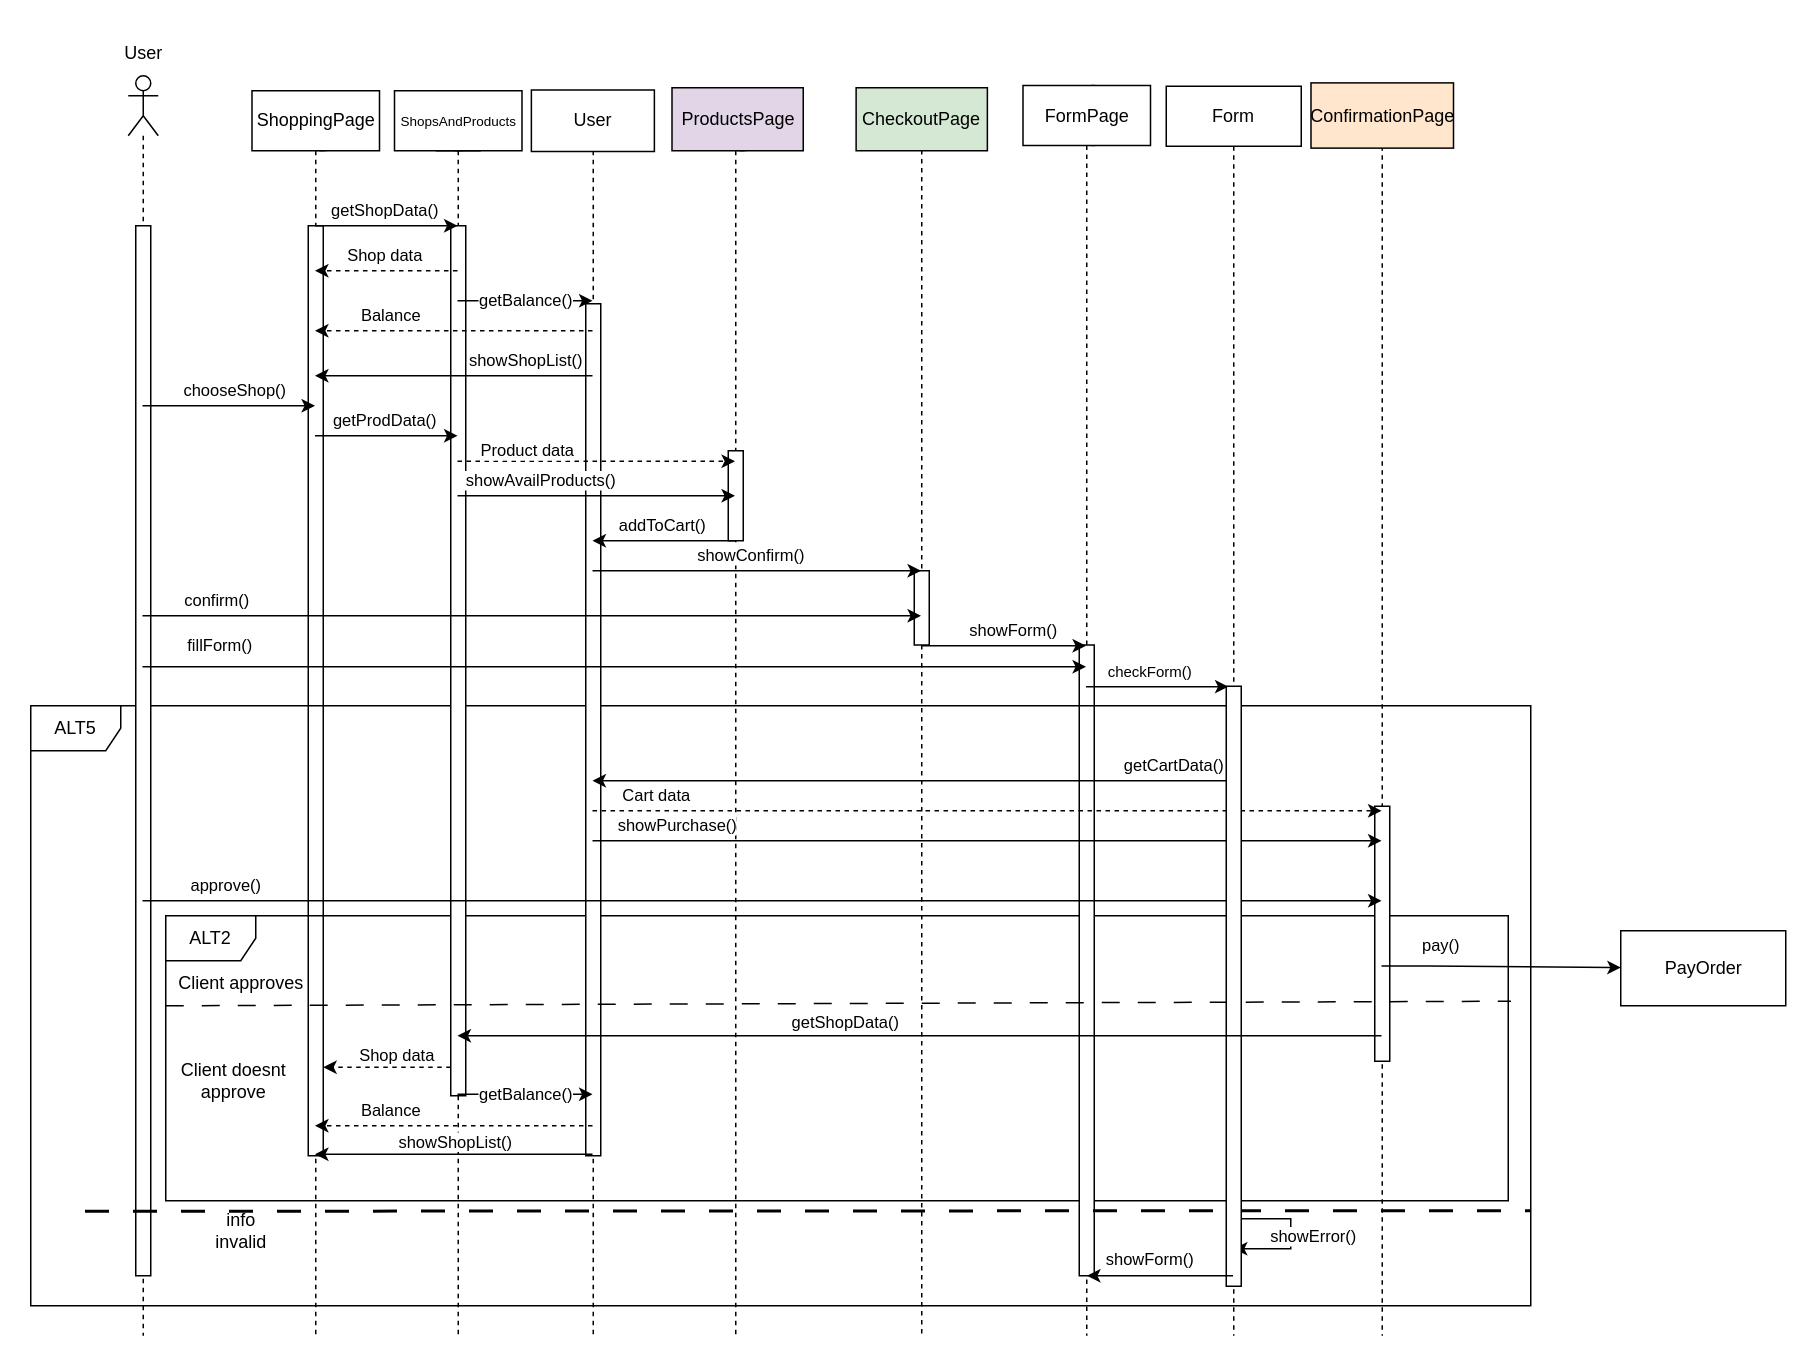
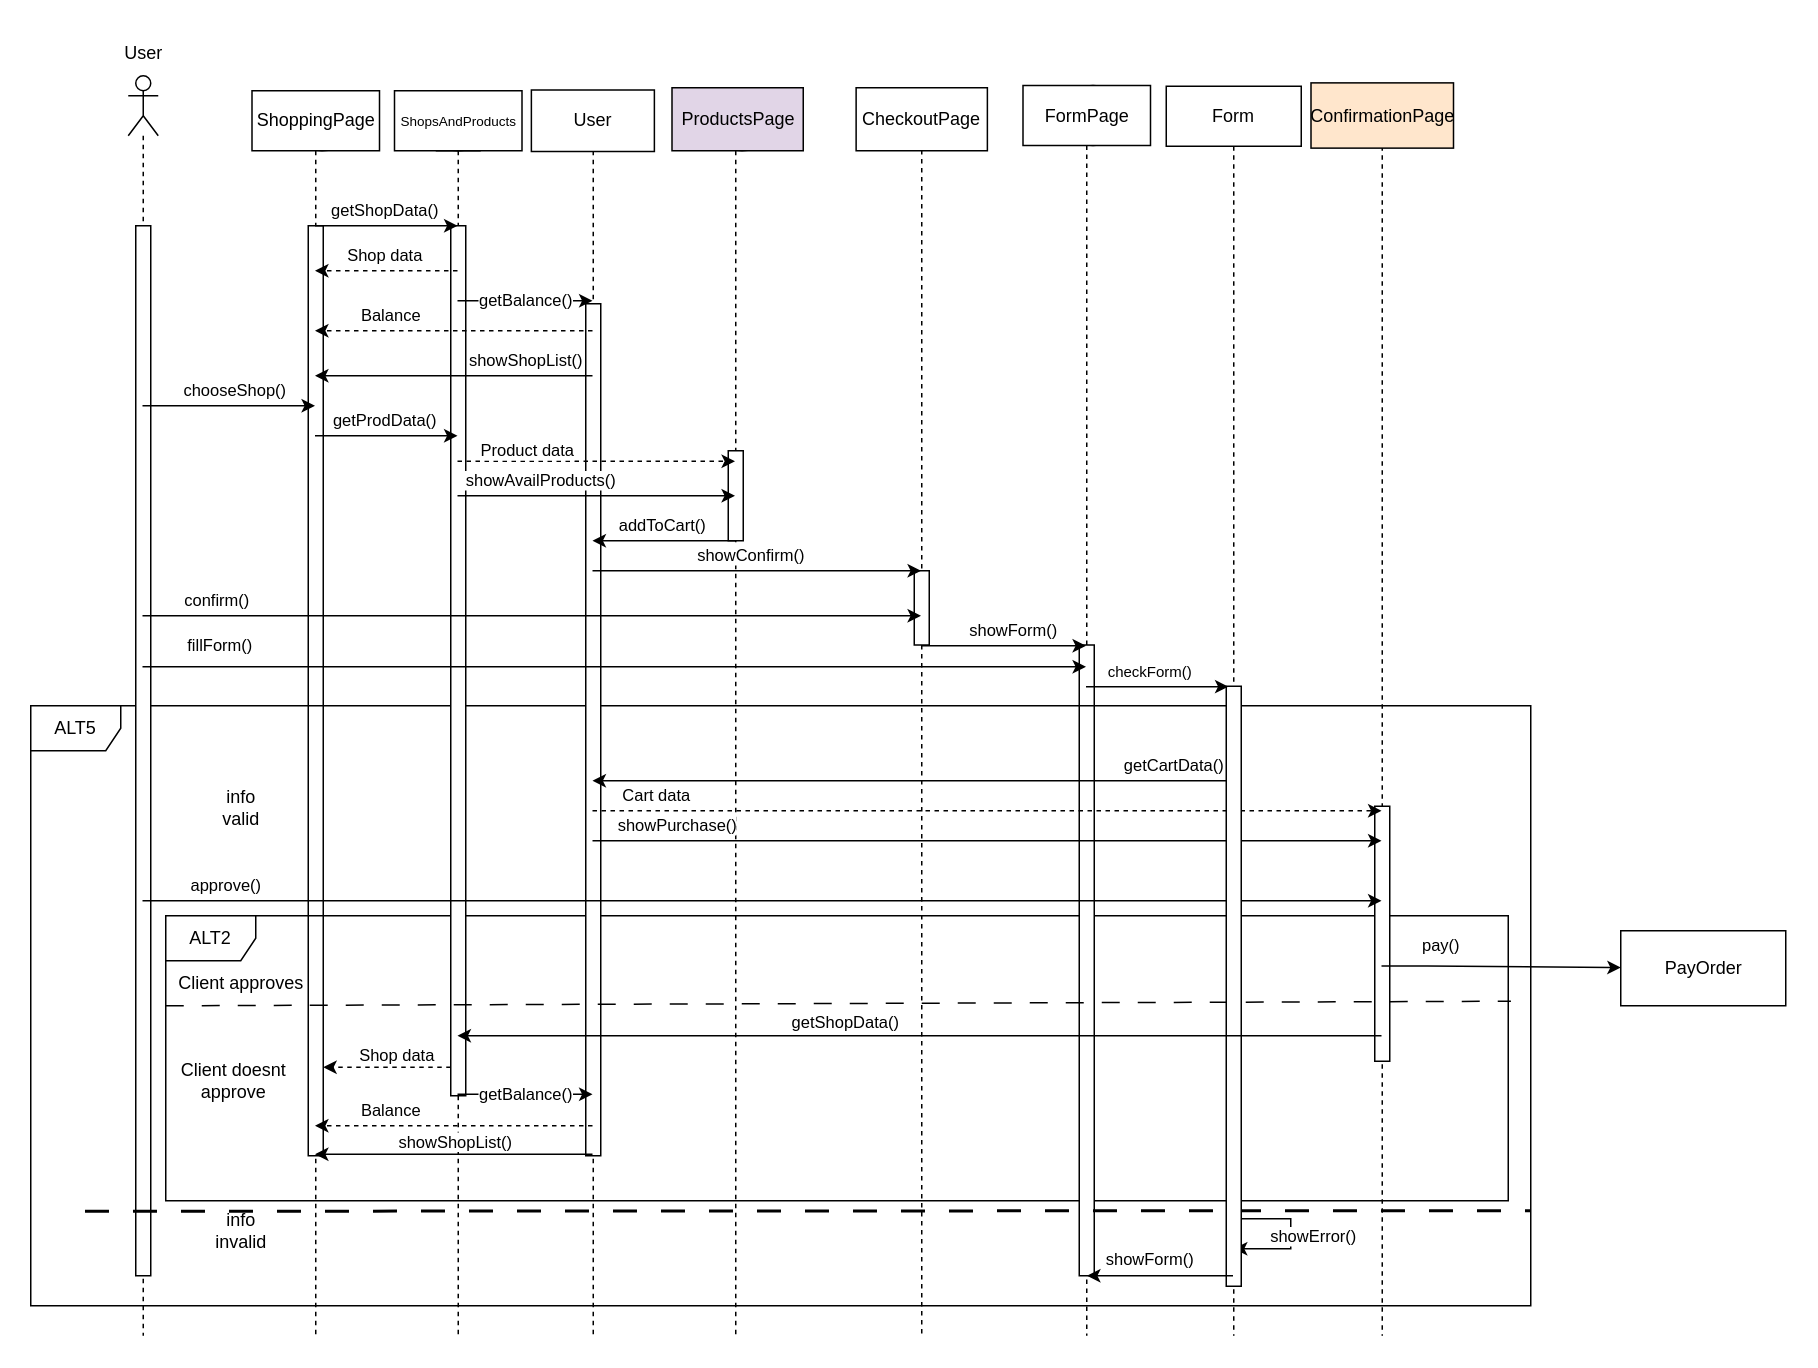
- <mxCell id="48" value="CheckoutPage" style="rounded=0;whiteSpace=wrap;html=1;fillColor=#d5e8d4;" parent="1" vertex="1"><mxGeometry x="570.25" y="58" width="87.5" height="42" as="geometry" /></mxCell>
+ <mxCell id="48" value="CheckoutPage" style="rounded=0;whiteSpace=wrap;html=1;" parent="1" vertex="1"><mxGeometry x="570.25" y="58" width="87.5" height="42" as="geometry" /></mxCell>
+ <mxCell id="30" value="info&lt;br&gt;valid" style="text;html=1;align=center;verticalAlign=middle;resizable=0;points=[];autosize=1;strokeColor=none;fillColor=none;" parent="1" vertex="1"><mxGeometry x="135" y="518.25" width="50" height="40" as="geometry" /></mxCell>
